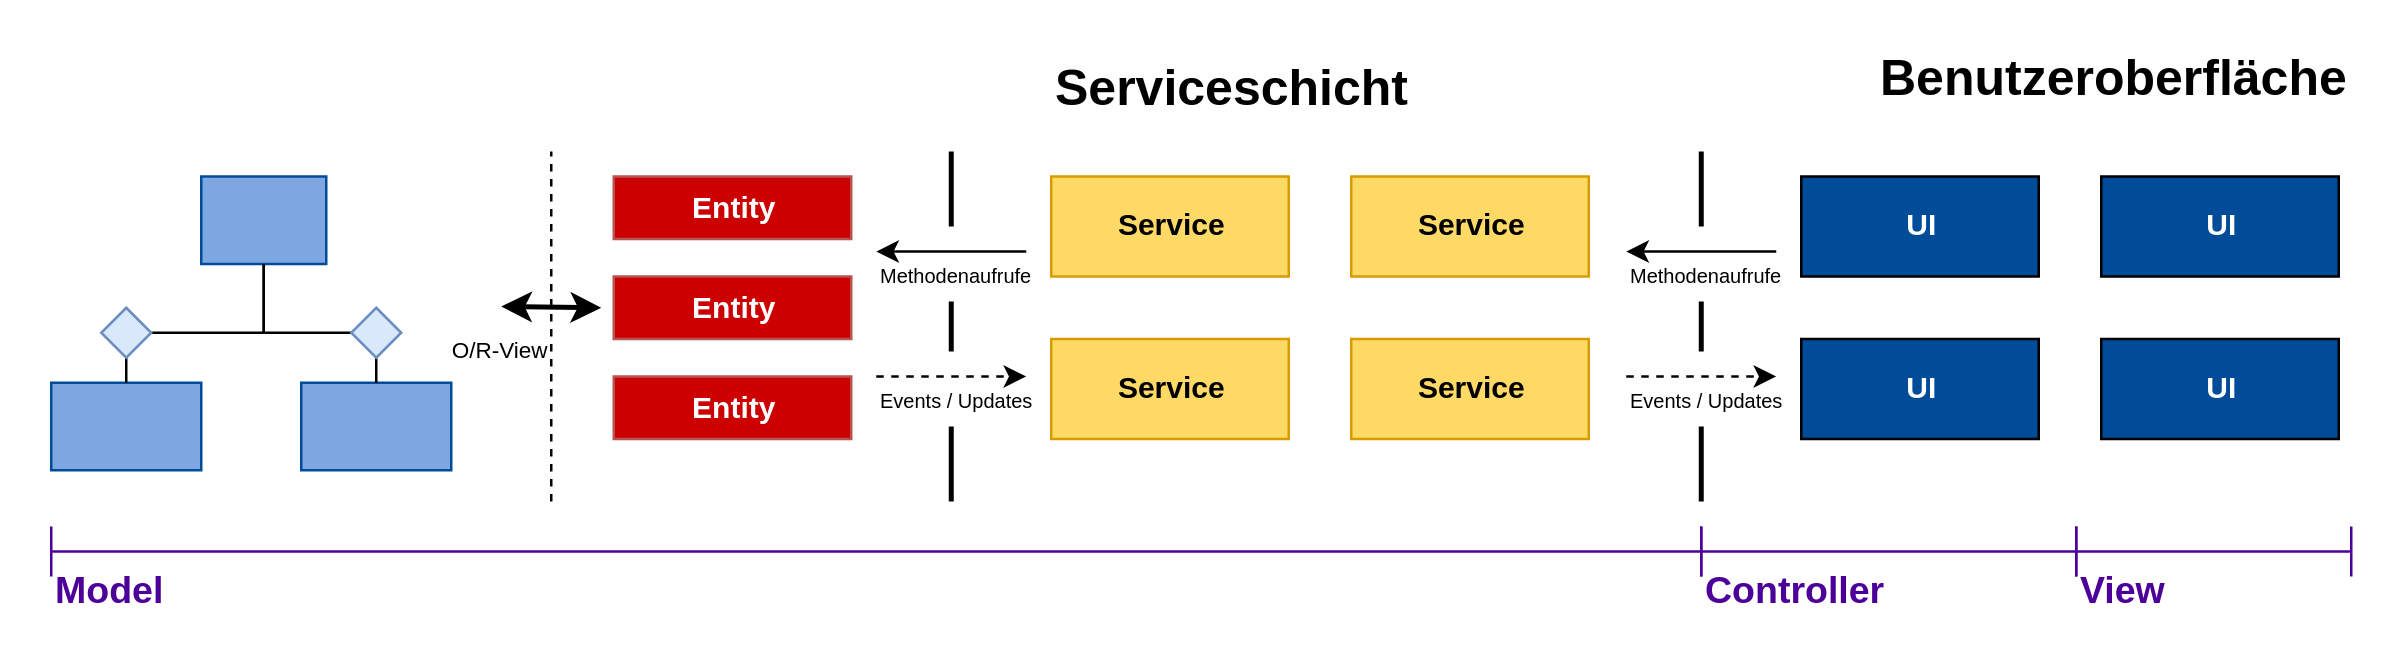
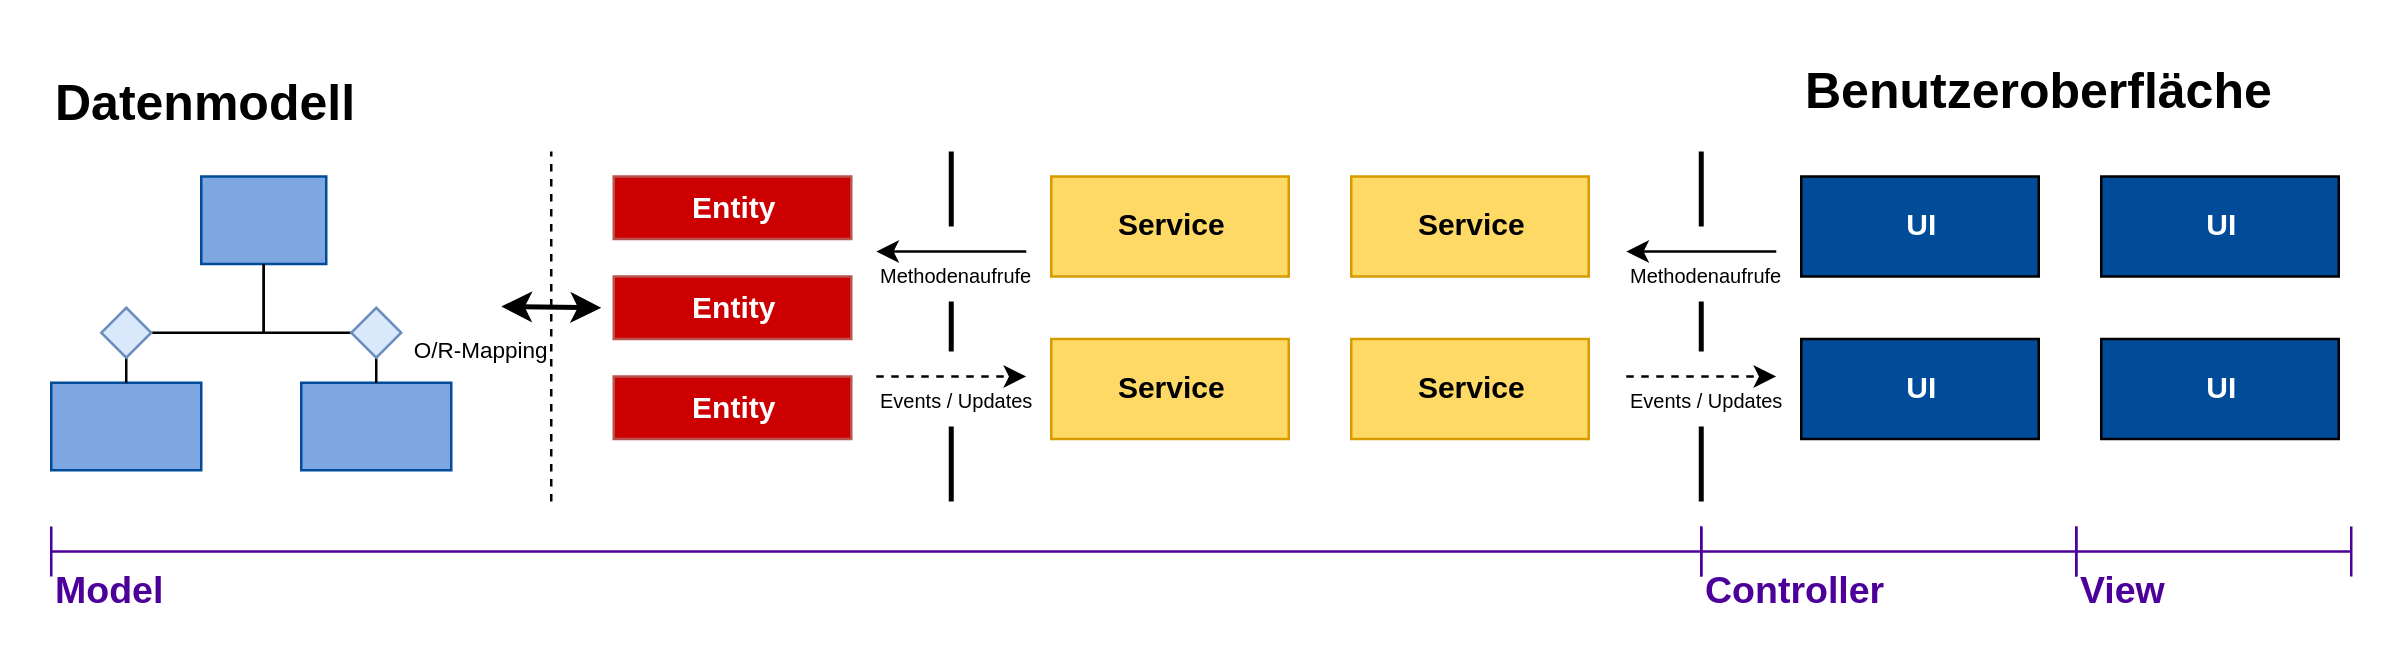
- <mxCell id="22" value="Benutzeroberfläche" style="text;html=1;align=left;verticalAlign=middle;resizable=0;points=[];autosize=1;strokeColor=none;fillColor=none;fontStyle=1;fontSize=20;" parent="1" vertex="1"><mxGeometry x="750" y="15" width="200" height="30" as="geometry" /></mxCell>
+ <mxCell id="22" value="Benutzeroberfläche" style="text;html=1;align=left;verticalAlign=middle;resizable=0;points=[];autosize=1;strokeColor=none;fillColor=none;fontStyle=1;fontSize=20;" parent="1" vertex="1"><mxGeometry x="720" y="20" width="200" height="30" as="geometry" /></mxCell>
- <mxCell id="17" value="&lt;div&gt;Serviceschicht&lt;span style=&quot;font-weight: normal ; font-size: 18px&quot;&gt;&lt;br&gt;&lt;/span&gt;&lt;/div&gt;" style="text;html=1;align=left;verticalAlign=middle;resizable=0;points=[];autosize=1;strokeColor=none;fillColor=none;fontStyle=1;fontSize=20;" parent="1" vertex="1"><mxGeometry x="420" y="20" width="160" height="30" as="geometry" /></mxCell>
+ <mxCell id="12" value="&lt;div style=&quot;font-size: 20px&quot;&gt;&lt;font style=&quot;font-size: 20px&quot;&gt;&lt;b&gt;Datenmodell&lt;/b&gt;&lt;/font&gt;&lt;/div&gt;" style="text;html=1;align=left;verticalAlign=middle;resizable=0;points=[];autosize=1;strokeColor=none;fillColor=none;" parent="1" vertex="1"><mxGeometry x="20" y="30" width="140" height="20" as="geometry" /></mxCell>
- <mxCell id="16" value="O/R-View" style="text;html=1;align=right;verticalAlign=middle;resizable=0;points=[];autosize=1;strokeColor=none;fillColor=none;fontSize=9;fontColor=#000000;" parent="1" vertex="1"><mxGeometry x="150" y="130" width="70" height="20" as="geometry" /></mxCell>
+ <mxCell id="16" value="O/R-Mapping" style="text;html=1;align=right;verticalAlign=middle;resizable=0;points=[];autosize=1;strokeColor=none;fillColor=none;fontSize=9;fontColor=#000000;" parent="1" vertex="1"><mxGeometry x="150" y="130" width="70" height="20" as="geometry" /></mxCell>
